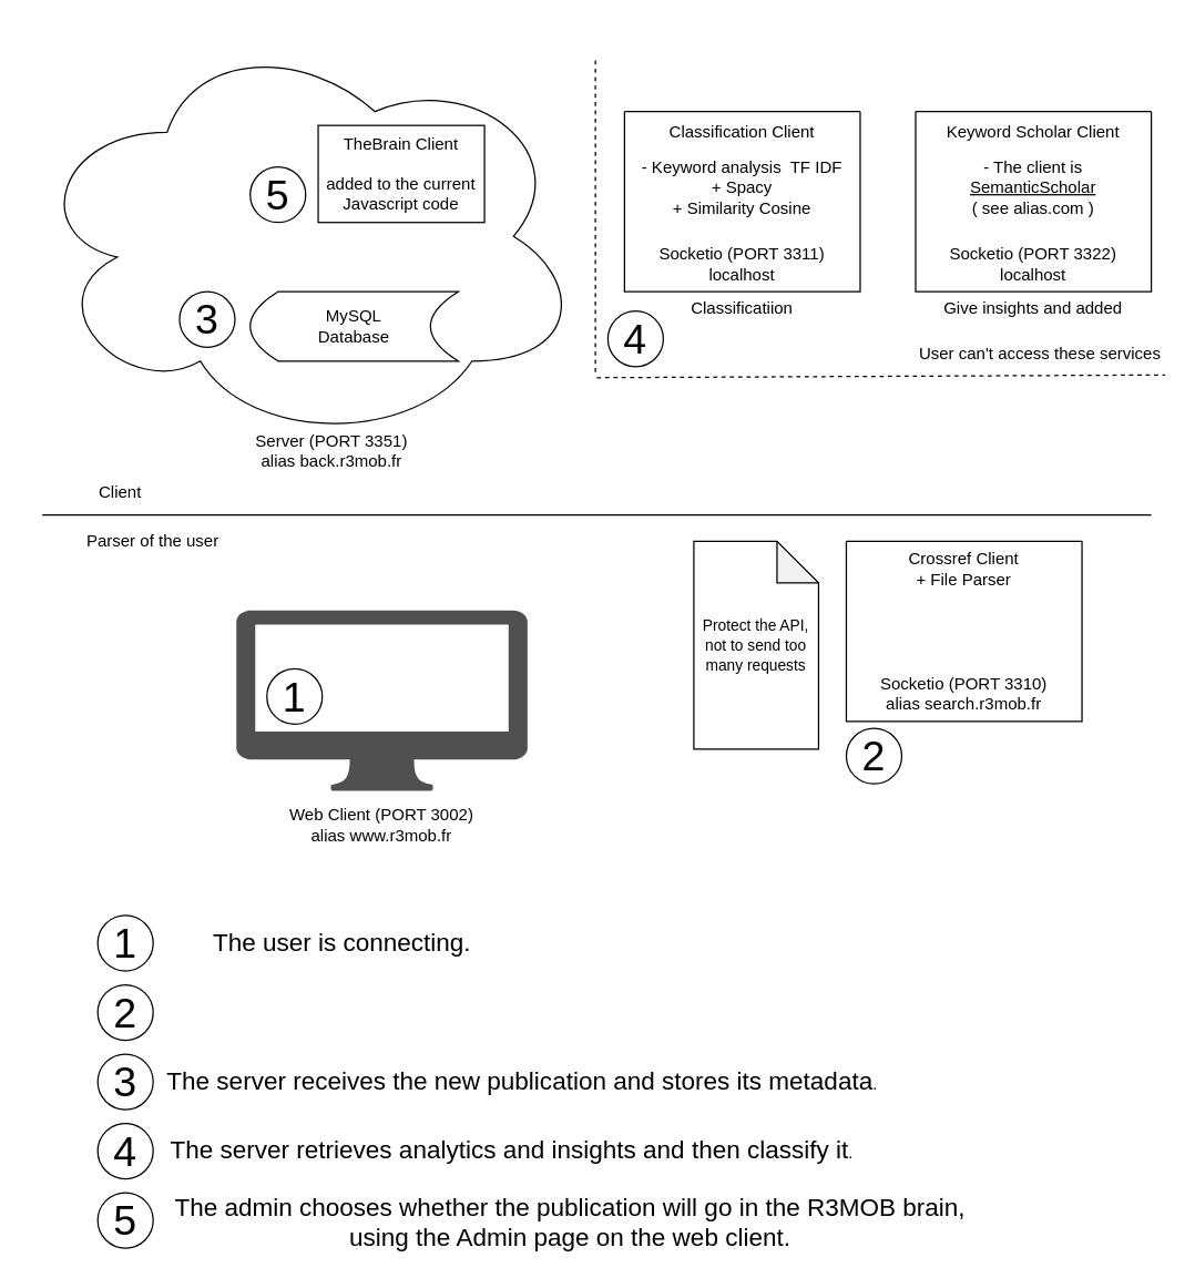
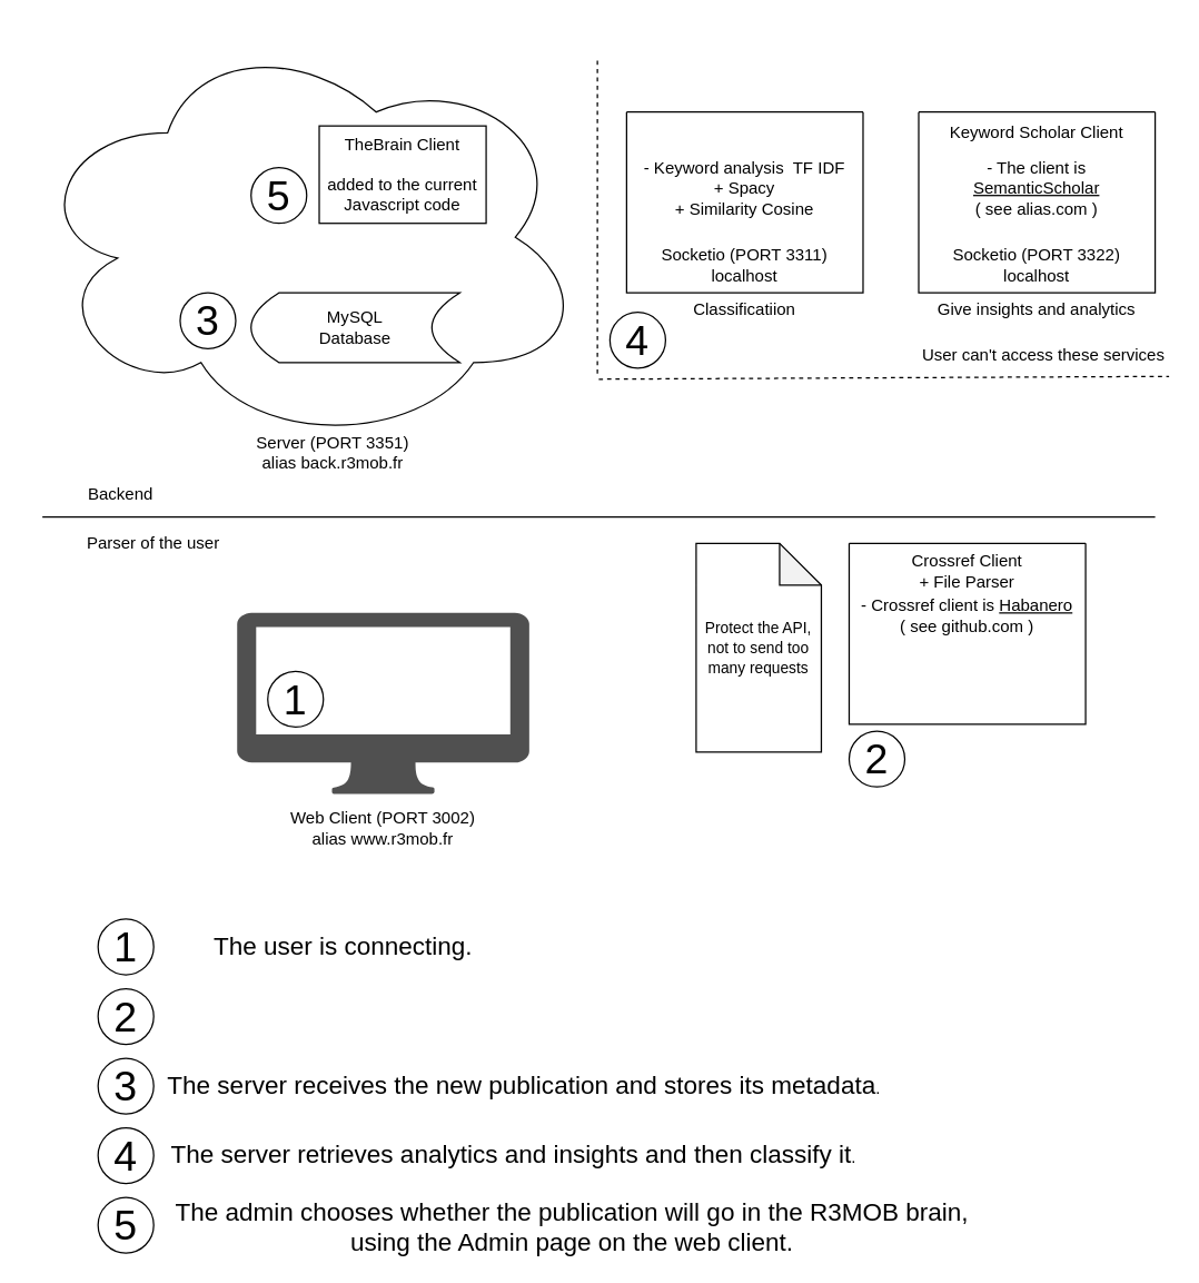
- <mxCell id="11" value="Classification Client" style="text;html=1;align=center;verticalAlign=middle;whiteSpace=wrap;rounded=0;" vertex="1" parent="10"><mxGeometry width="170" height="30" as="geometry" /></mxCell>
- <mxCell id="41" value="Give insights and added" style="text;html=1;align=center;verticalAlign=middle;whiteSpace=wrap;rounded=0;" vertex="1" parent="1"><mxGeometry x="660" y="207" width="170" height="30" as="geometry" /></mxCell>
+ <mxCell id="41" value="Give insights and analytics" style="text;html=1;align=center;verticalAlign=middle;whiteSpace=wrap;rounded=0;" vertex="1" parent="1"><mxGeometry x="660" y="207" width="170" height="30" as="geometry" /></mxCell>
- <mxCell id="22" value="Client" style="text;html=1;align=center;verticalAlign=middle;whiteSpace=wrap;rounded=0;" vertex="1" parent="1"><mxGeometry x="35" y="340" width="103" height="30" as="geometry" /></mxCell>
+ <mxCell id="22" value="Backend" style="text;html=1;align=center;verticalAlign=middle;whiteSpace=wrap;rounded=0;" vertex="1" parent="1"><mxGeometry x="35" y="340" width="103" height="30" as="geometry" /></mxCell>
+ <mxCell id="9" value="&lt;div&gt;- Crossref client is &lt;u&gt;Habanero&lt;/u&gt;&lt;/div&gt;&lt;div&gt;( see github.com )&lt;/div&gt;" style="text;html=1;align=center;verticalAlign=middle;whiteSpace=wrap;rounded=0;" vertex="1" parent="6"><mxGeometry x="5" y="37" width="160" height="30" as="geometry" /></mxCell>
- <mxCell id="8" value="&lt;div&gt;Socketio (PORT 3310)&lt;br&gt;alias search.r3mob.fr&lt;/div&gt;" style="text;html=1;align=center;verticalAlign=middle;whiteSpace=wrap;rounded=0;" vertex="1" parent="6"><mxGeometry y="90" width="170" height="40" as="geometry" /></mxCell>
